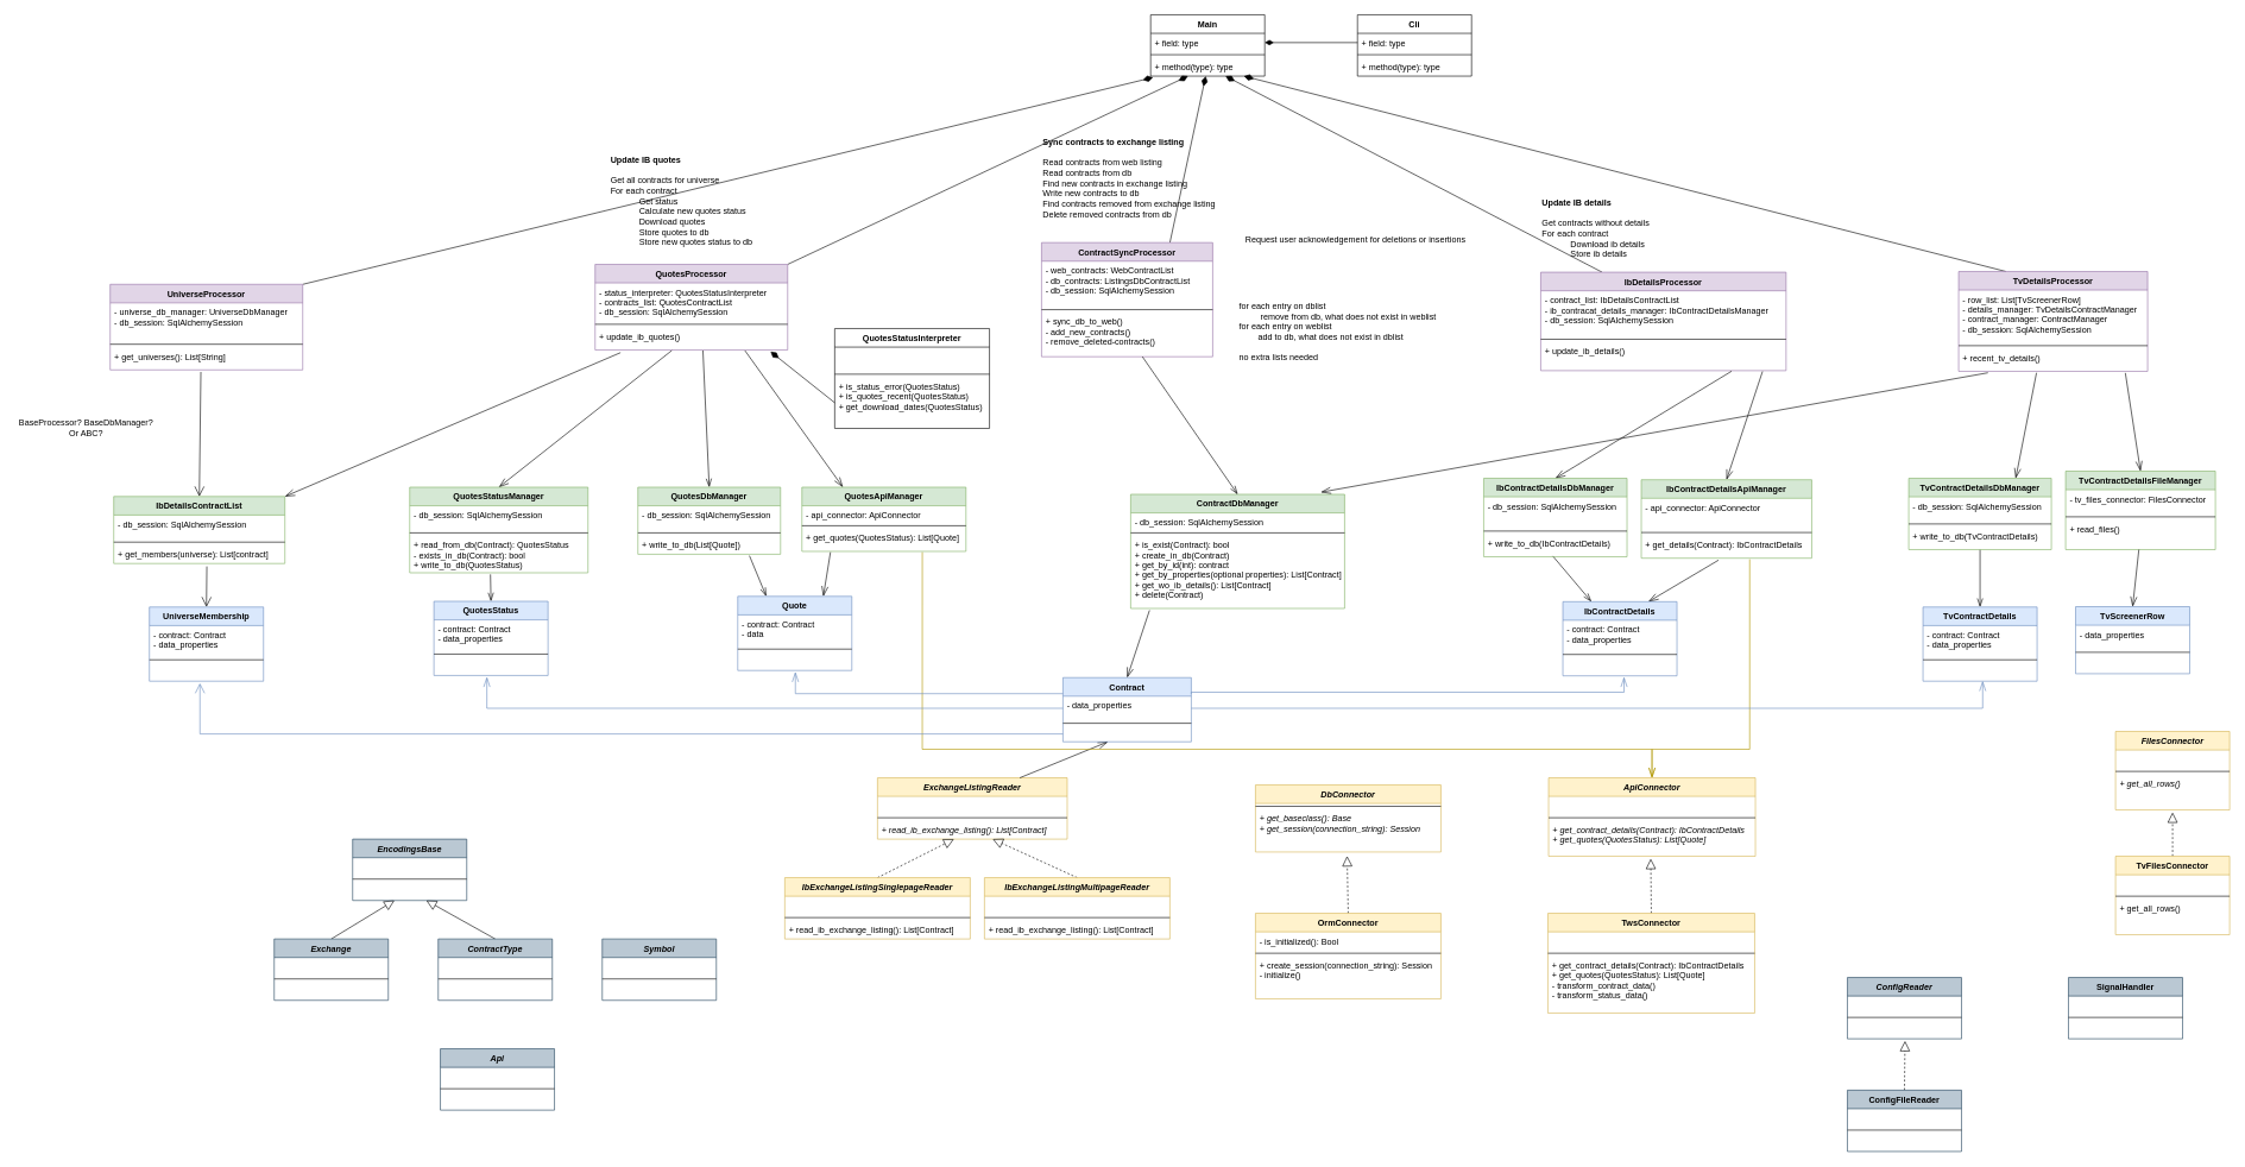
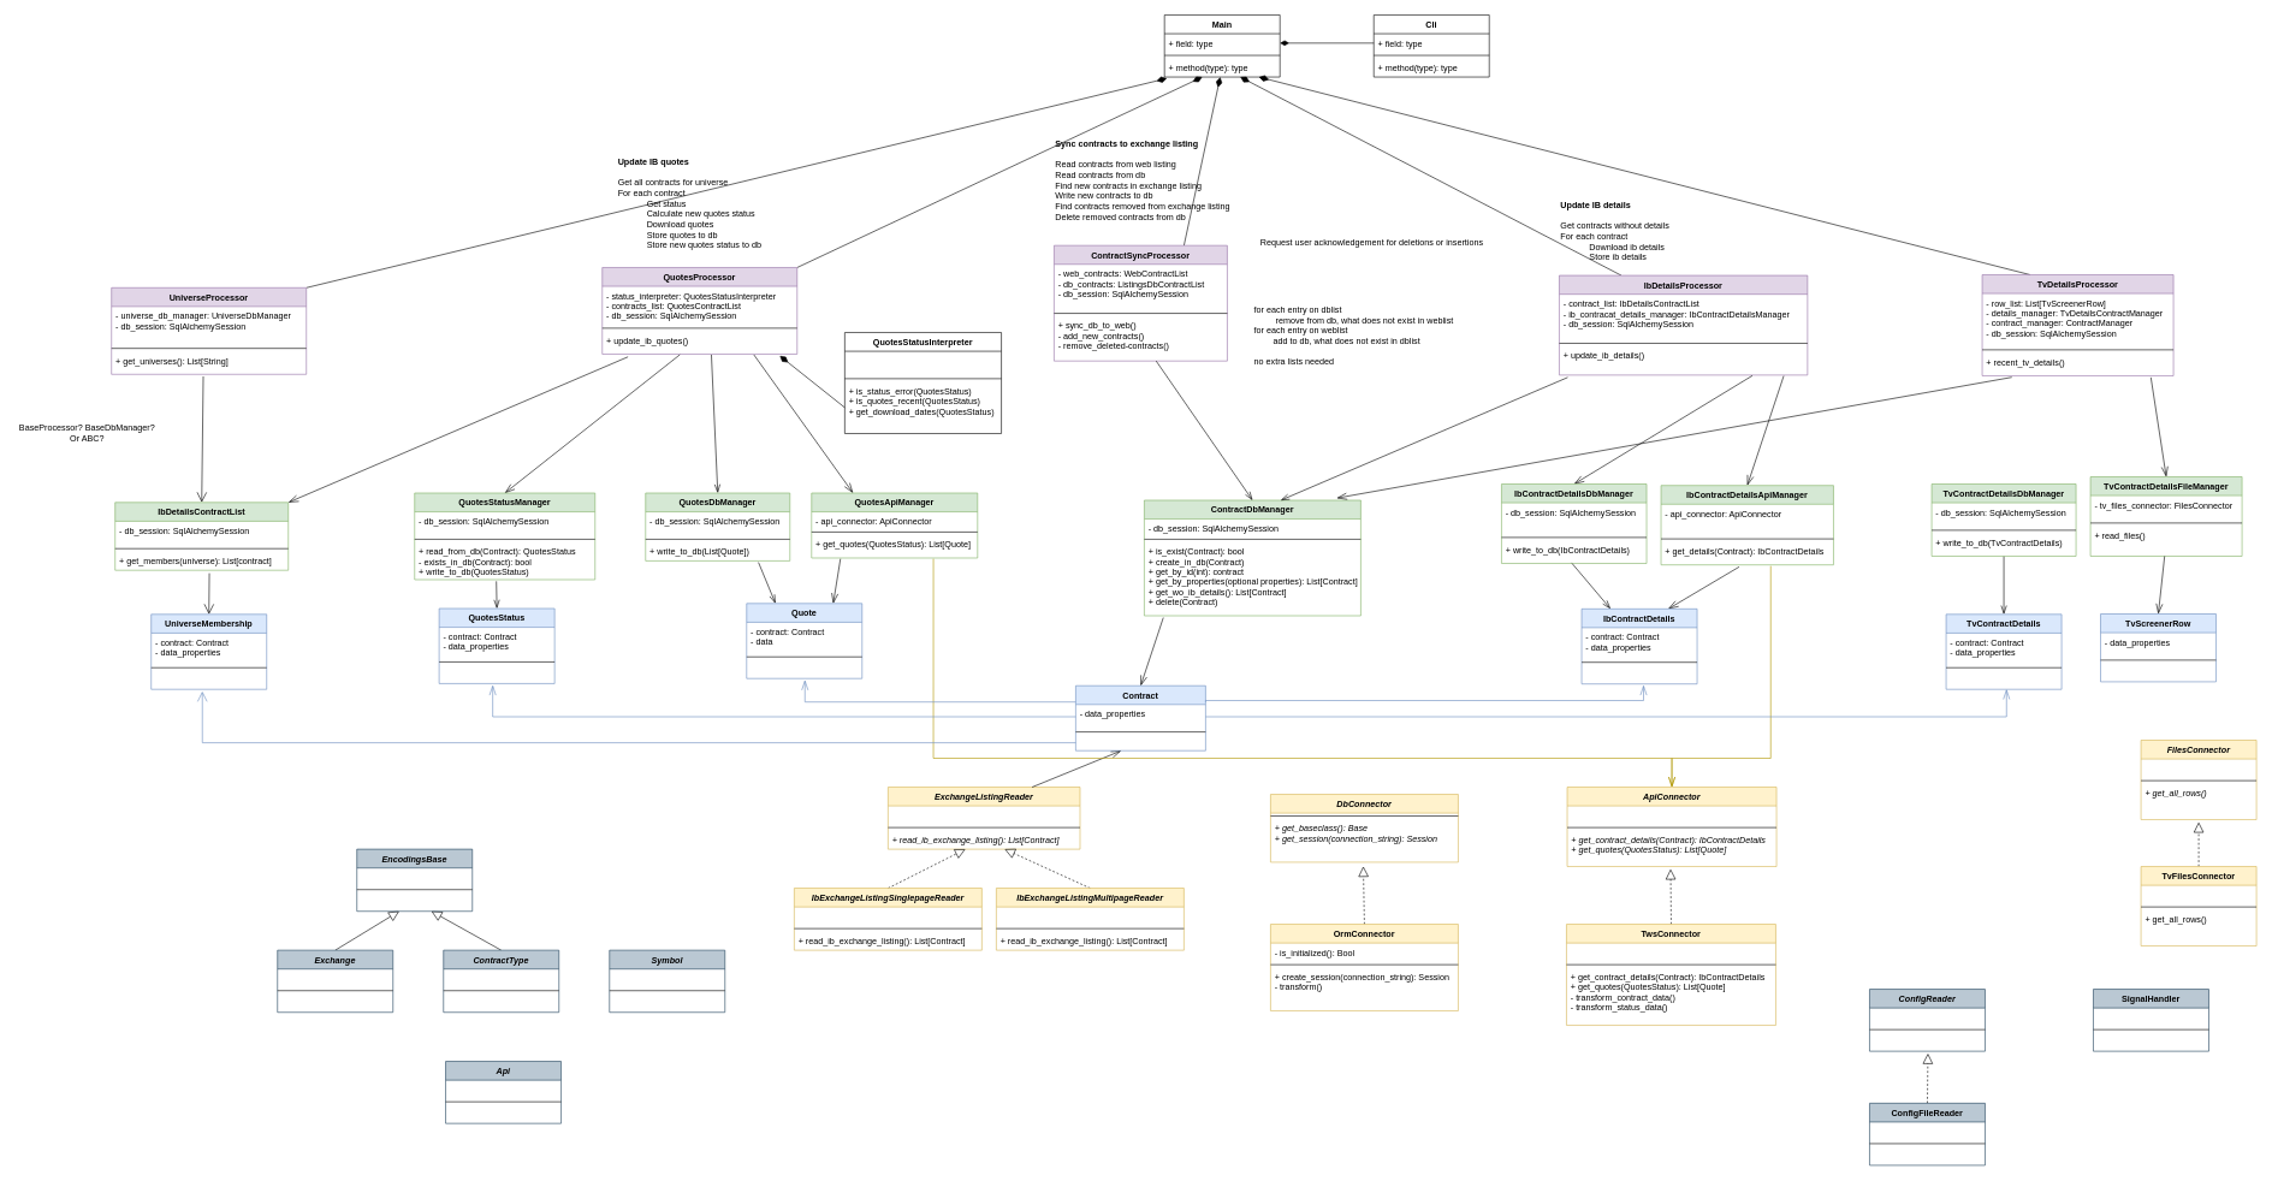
- <mxCell id="185" style="edgeStyle=none;rounded=0;orthogonalLoop=1;jettySize=auto;html=1;exitX=0.75;exitY=0;exitDx=0;exitDy=0;entryX=0.412;entryY=1.063;entryDx=0;entryDy=0;entryPerimeter=0;startArrow=openThin;startFill=0;endArrow=none;endFill=0;startSize=12;endSize=12;fillColor=#000000;" parent="1" source="77" target="51" edge="1"><mxGeometry relative="1" as="geometry" /></mxCell>
+ <mxCell id="71" style="edgeStyle=none;rounded=0;orthogonalLoop=1;jettySize=auto;html=1;entryX=0.034;entryY=1.081;entryDx=0;entryDy=0;entryPerimeter=0;endArrow=none;endFill=0;startSize=10;endSize=12;exitX=0.63;exitY=0;exitDx=0;exitDy=0;startArrow=openThin;startFill=0;exitPerimeter=0;" parent="1" source="3" target="42" edge="1"><mxGeometry relative="1" as="geometry"><mxPoint x="2289" y="574" as="sourcePoint" /></mxGeometry></mxCell>
- <mxCell id="178" value="+ create_session(connection_string): Session&#10;- initialize()" style="text;strokeColor=none;fillColor=none;align=left;verticalAlign=top;spacingLeft=4;spacingRight=4;overflow=hidden;rotatable=0;points=[[0,0.5],[1,0.5]];portConstraint=eastwest;fontStyle=0" parent="175" vertex="1"><mxGeometry y="60" width="260" height="60" as="geometry" /></mxCell>
+ <mxCell id="178" value="+ create_session(connection_string): Session&#10;- transform()" style="text;strokeColor=none;fillColor=none;align=left;verticalAlign=top;spacingLeft=4;spacingRight=4;overflow=hidden;rotatable=0;points=[[0,0.5],[1,0.5]];portConstraint=eastwest;fontStyle=0" parent="175" vertex="1"><mxGeometry y="60" width="260" height="60" as="geometry" /></mxCell>
